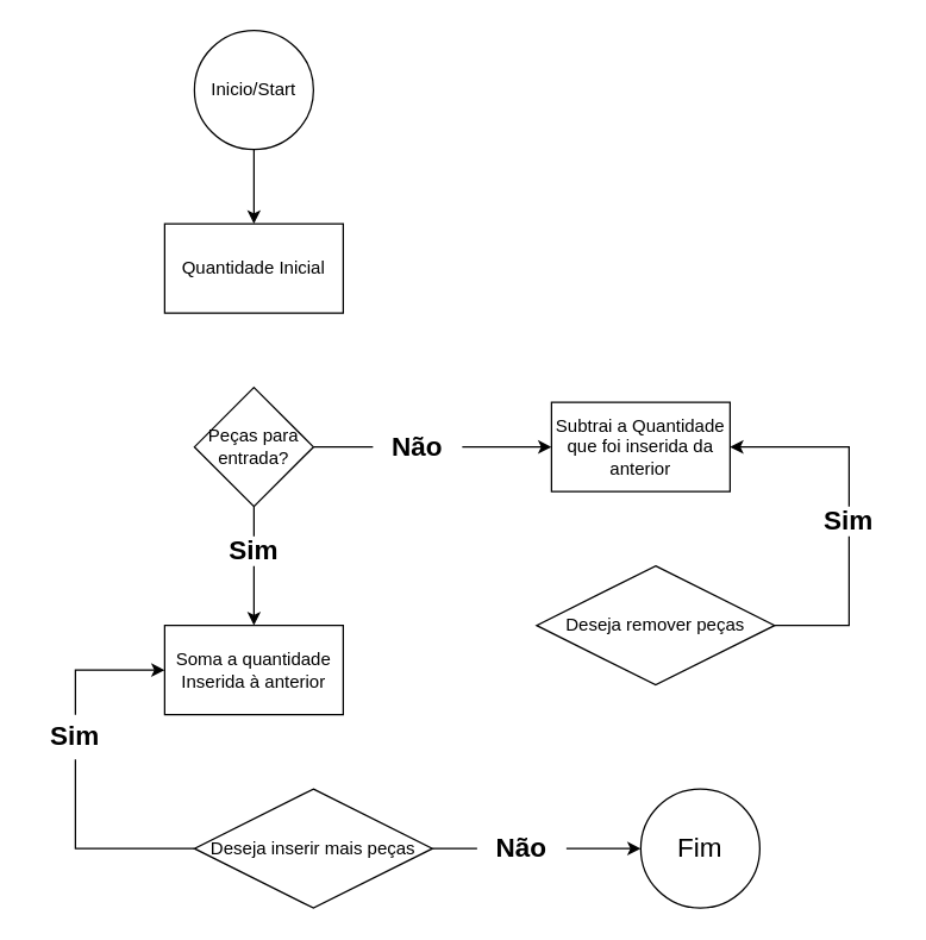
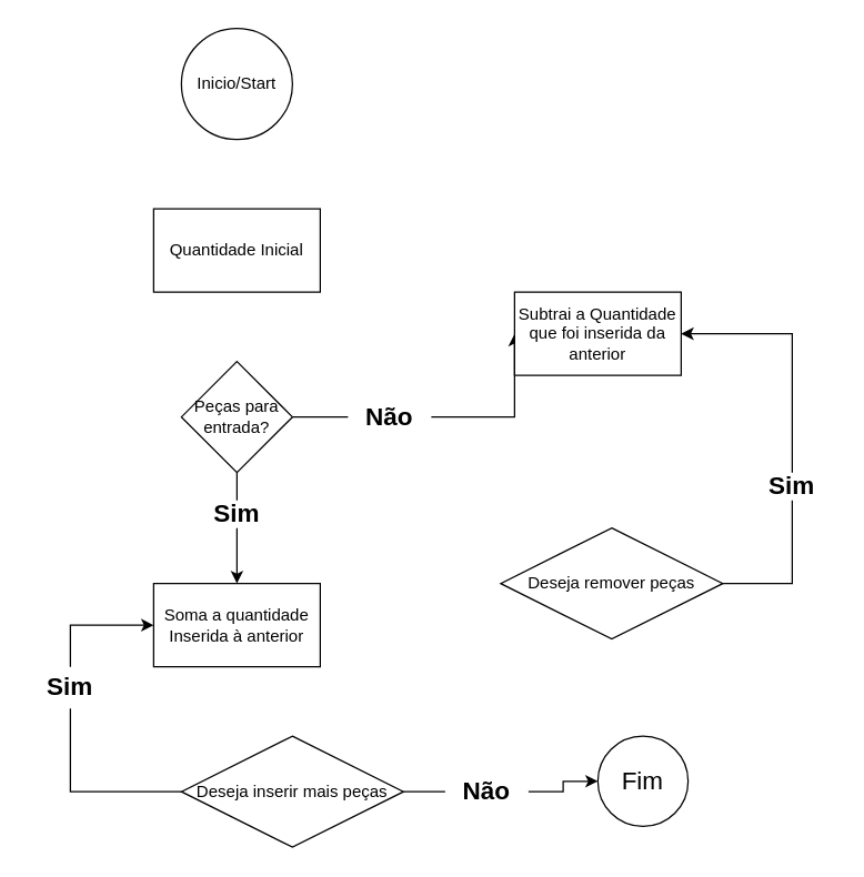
- <mxCell id="3" style="edgeStyle=orthogonalEdgeStyle;rounded=0;orthogonalLoop=1;jettySize=auto;html=1;exitX=0.5;exitY=1;exitDx=0;exitDy=0;entryX=0.5;entryY=0;entryDx=0;entryDy=0;fontSize=18;" edge="1" parent="1" source="4" target="2"><mxGeometry relative="1" as="geometry" /></mxCell>
- <mxCell id="8" value="Subtrai a Quantidade que foi inserida da anterior" style="rounded=0;whiteSpace=wrap;html=1;" vertex="1" parent="1"><mxGeometry x="370" y="270" width="120" height="60" as="geometry" /></mxCell>
+ <mxCell id="8" value="Subtrai a Quantidade que foi inserida da anterior" style="rounded=0;whiteSpace=wrap;html=1;" vertex="1" parent="1"><mxGeometry x="370" y="210" width="120" height="60" as="geometry" /></mxCell>
- <mxCell id="17" value="Fim" style="ellipse;whiteSpace=wrap;html=1;aspect=fixed;fontSize=18;" vertex="1" parent="1"><mxGeometry x="430" y="530" width="80" height="80" as="geometry" /></mxCell>
+ <mxCell id="17" value="Fim" style="ellipse;whiteSpace=wrap;html=1;aspect=fixed;fontSize=18;" vertex="1" parent="1"><mxGeometry x="430" y="530" width="65" height="65" as="geometry" /></mxCell>
